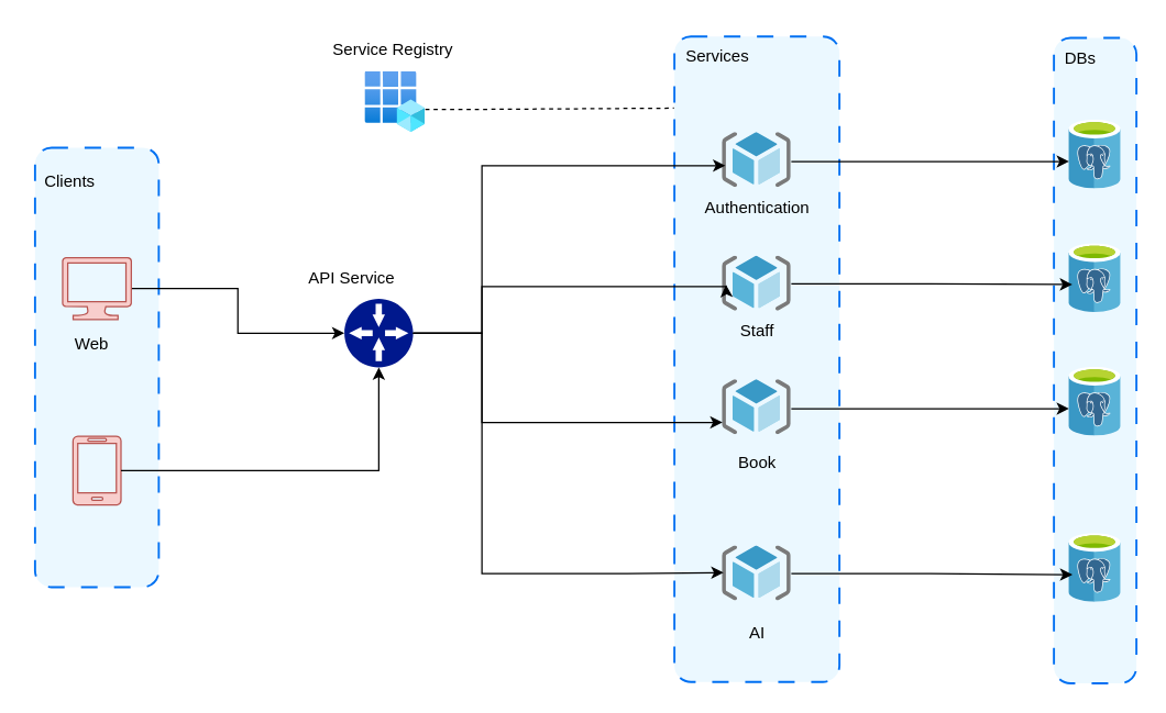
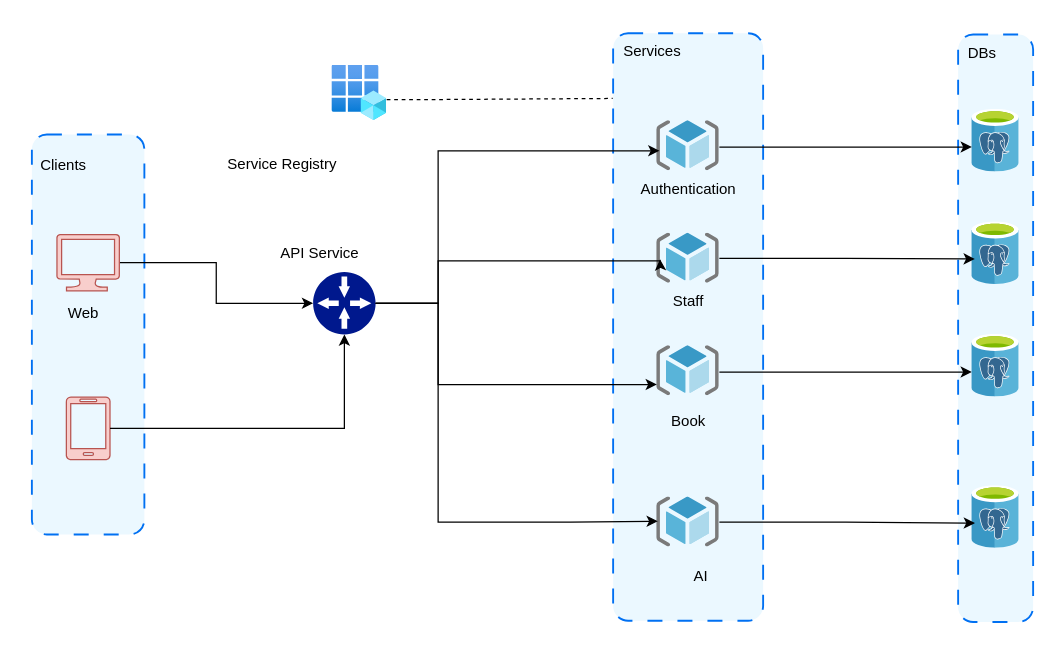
- <mxCell id="37" value="Service Registry" style="text;html=1;align=center;verticalAlign=middle;resizable=0;points=[];autosize=1;strokeColor=none;fillColor=none;" parent="1" vertex="1"><mxGeometry x="230" y="20.6" width="110" height="30" as="geometry" /></mxCell>
+ <mxCell id="37" value="Service Registry" style="text;html=1;align=center;verticalAlign=middle;resizable=0;points=[];autosize=1;strokeColor=none;fillColor=none;" parent="1" vertex="1"><mxGeometry x="170" y="115.6" width="110" height="30" as="geometry" /></mxCell>
- <mxCell id="22" value="AI" style="text;html=1;align=center;verticalAlign=middle;resizable=0;points=[];autosize=1;strokeColor=none;fillColor=none;" parent="1" vertex="1"><mxGeometry x="535" y="446" width="30" height="30" as="geometry" /></mxCell>
+ <mxCell id="22" value="AI" style="text;html=1;align=center;verticalAlign=middle;resizable=0;points=[];autosize=1;strokeColor=none;fillColor=none;" parent="1" vertex="1"><mxGeometry x="545" y="446" width="30" height="30" as="geometry" /></mxCell>
